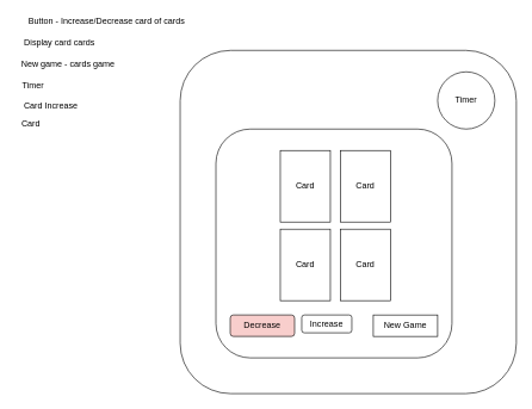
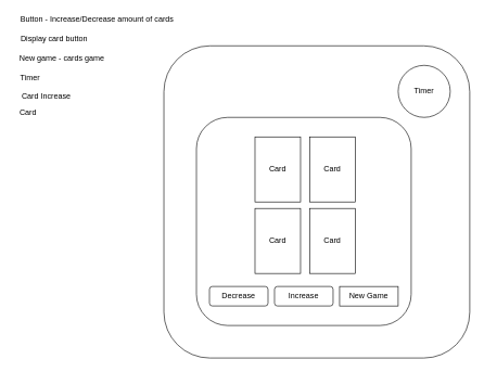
- <mxCell id="12" value="Button - Increase/Decrease card of cards&lt;br&gt;" style="text;html=1;resizable=0;autosize=1;align=center;verticalAlign=middle;points=[];fillColor=none;strokeColor=none;rounded=0;" vertex="1" parent="1"><mxGeometry x="23" y="20" width="250" height="20" as="geometry" /></mxCell>
+ <mxCell id="12" value="Button - Increase/Decrease amount of cards&lt;br&gt;" style="text;html=1;resizable=0;autosize=1;align=center;verticalAlign=middle;points=[];fillColor=none;strokeColor=none;rounded=0;" vertex="1" parent="1"><mxGeometry x="23" y="20" width="250" height="20" as="geometry" /></mxCell>
- <mxCell id="13" value="Display card cards" style="text;html=1;resizable=0;autosize=1;align=center;verticalAlign=middle;points=[];fillColor=none;strokeColor=none;rounded=0;" vertex="1" parent="1"><mxGeometry x="22" y="50" width="120" height="20" as="geometry" /></mxCell>
+ <mxCell id="13" value="Display card button" style="text;html=1;resizable=0;autosize=1;align=center;verticalAlign=middle;points=[];fillColor=none;strokeColor=none;rounded=0;" vertex="1" parent="1"><mxGeometry x="22" y="50" width="120" height="20" as="geometry" /></mxCell>
- <mxCell id="5" value="Increase" style="rounded=1;whiteSpace=wrap;html=1;" parent="1" vertex="1"><mxGeometry x="421" y="440" width="70" height="25" as="geometry" /></mxCell>
+ <mxCell id="5" value="Increase" style="rounded=1;whiteSpace=wrap;html=1;" parent="1" vertex="1"><mxGeometry x="421" y="440" width="90" height="30" as="geometry" /></mxCell>
- <mxCell id="6" value="Decrease" style="rounded=1;whiteSpace=wrap;html=1;fillColor=#f8cecc;" parent="1" vertex="1"><mxGeometry x="321" y="440" width="90" height="30" as="geometry" /></mxCell>
+ <mxCell id="6" value="Decrease" style="rounded=1;whiteSpace=wrap;html=1;" parent="1" vertex="1"><mxGeometry x="321" y="440" width="90" height="30" as="geometry" /></mxCell>
